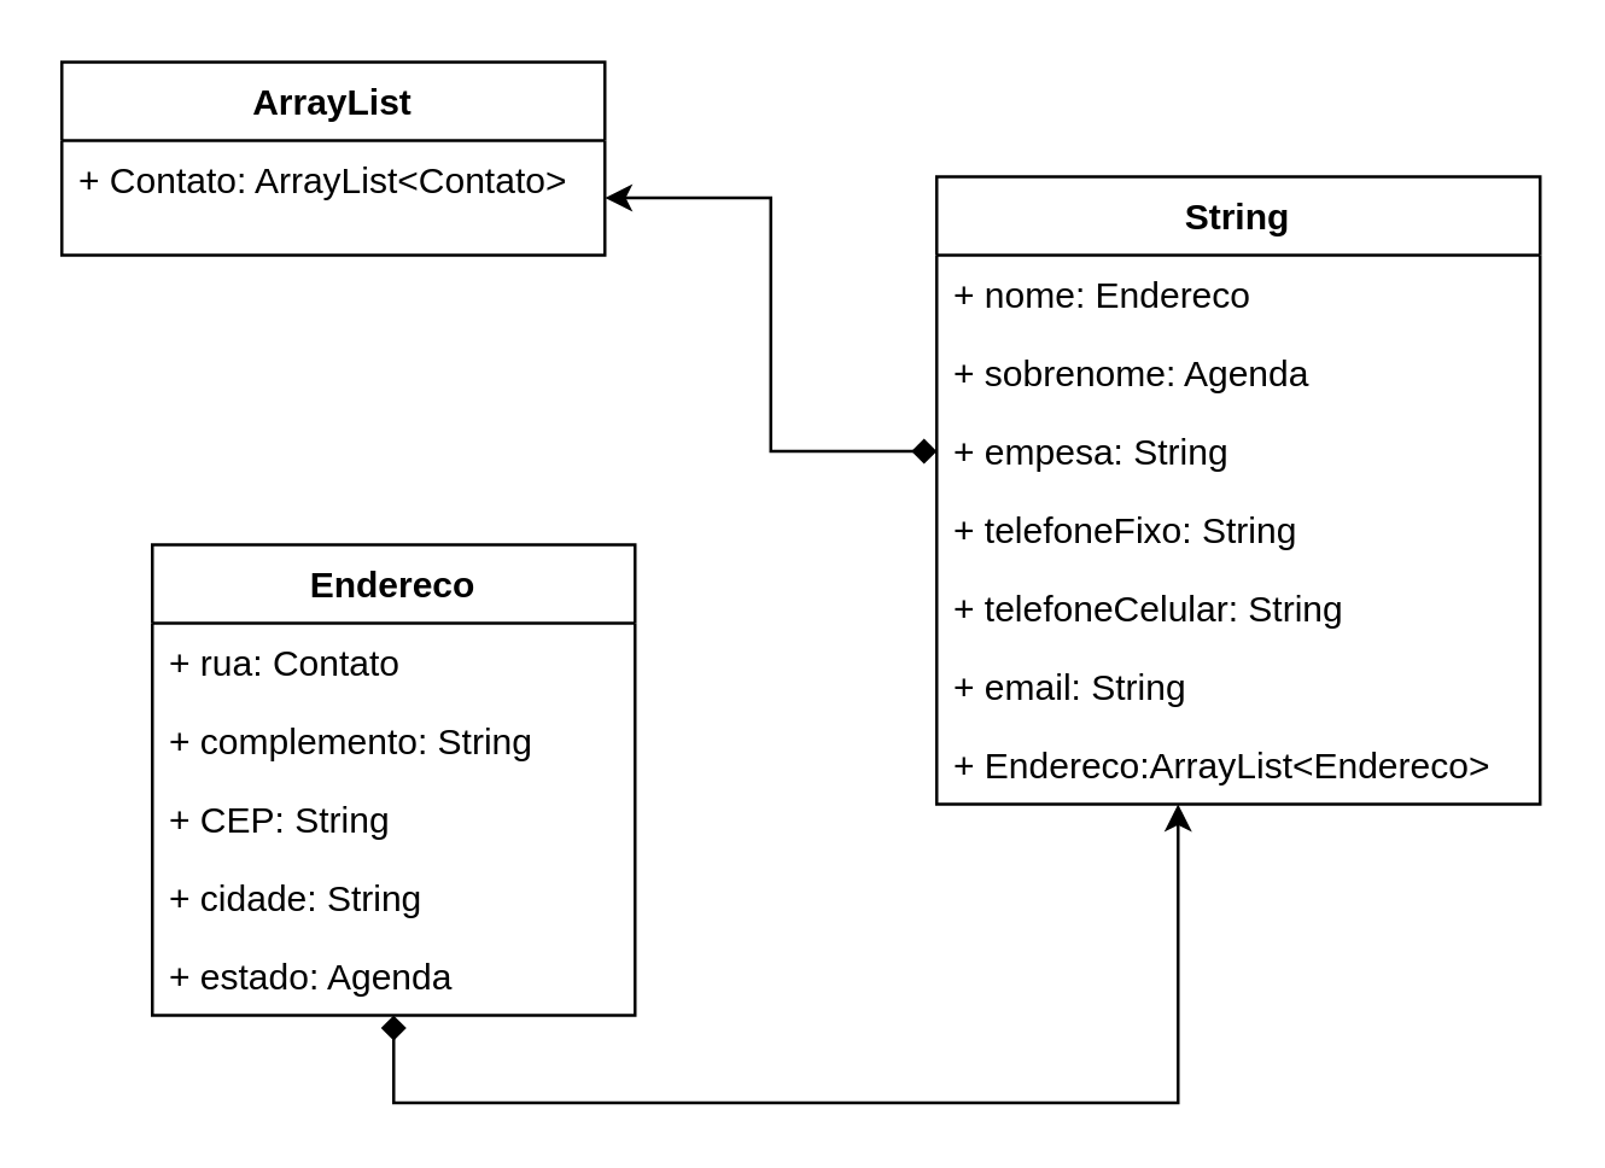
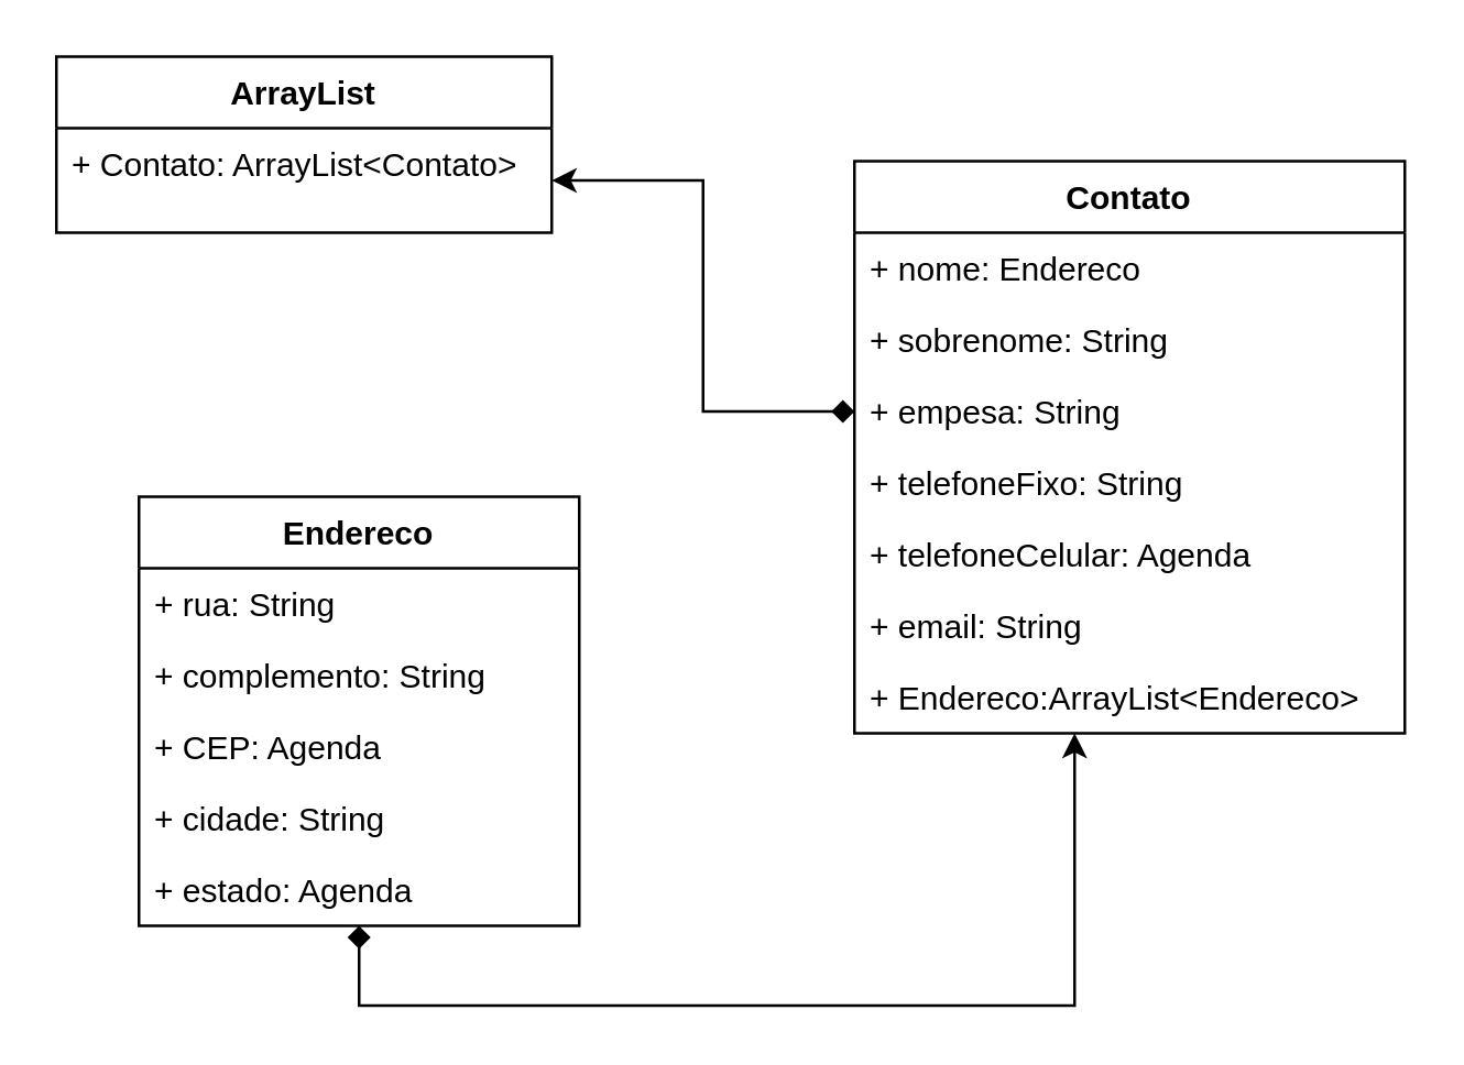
- <mxCell id="11" value="String" style="swimlane;fontStyle=1;align=center;verticalAlign=top;childLayout=stackLayout;horizontal=1;startSize=26;horizontalStack=0;resizeParent=1;resizeParentMax=0;resizeLast=0;collapsible=1;marginBottom=0;" parent="1" vertex="1"><mxGeometry x="310" y="58" width="200" height="208" as="geometry" /></mxCell>
+ <mxCell id="11" value="Contato" style="swimlane;fontStyle=1;align=center;verticalAlign=top;childLayout=stackLayout;horizontal=1;startSize=26;horizontalStack=0;resizeParent=1;resizeParentMax=0;resizeLast=0;collapsible=1;marginBottom=0;" parent="1" vertex="1"><mxGeometry x="310" y="58" width="200" height="208" as="geometry" /></mxCell>
- <mxCell id="13" value="+ sobrenome: Agenda" style="text;strokeColor=none;fillColor=none;align=left;verticalAlign=top;spacingLeft=4;spacingRight=4;overflow=hidden;rotatable=0;points=[[0,0.5],[1,0.5]];portConstraint=eastwest;" parent="11" vertex="1"><mxGeometry y="52" width="200" height="26" as="geometry" /></mxCell>
+ <mxCell id="13" value="+ sobrenome: String" style="text;strokeColor=none;fillColor=none;align=left;verticalAlign=top;spacingLeft=4;spacingRight=4;overflow=hidden;rotatable=0;points=[[0,0.5],[1,0.5]];portConstraint=eastwest;" parent="11" vertex="1"><mxGeometry y="52" width="200" height="26" as="geometry" /></mxCell>
- <mxCell id="16" value="+ telefoneCelular: String" style="text;strokeColor=none;fillColor=none;align=left;verticalAlign=top;spacingLeft=4;spacingRight=4;overflow=hidden;rotatable=0;points=[[0,0.5],[1,0.5]];portConstraint=eastwest;" vertex="1" parent="11"><mxGeometry y="130" width="200" height="26" as="geometry" /></mxCell>
+ <mxCell id="16" value="+ telefoneCelular: Agenda" style="text;strokeColor=none;fillColor=none;align=left;verticalAlign=top;spacingLeft=4;spacingRight=4;overflow=hidden;rotatable=0;points=[[0,0.5],[1,0.5]];portConstraint=eastwest;" vertex="1" parent="11"><mxGeometry y="130" width="200" height="26" as="geometry" /></mxCell>
- <mxCell id="4" value="+ rua: Contato" style="text;strokeColor=none;fillColor=none;align=left;verticalAlign=top;spacingLeft=4;spacingRight=4;overflow=hidden;rotatable=0;points=[[0,0.5],[1,0.5]];portConstraint=eastwest;" parent="3" vertex="1"><mxGeometry y="26" width="160" height="26" as="geometry" /></mxCell>
+ <mxCell id="4" value="+ rua: String" style="text;strokeColor=none;fillColor=none;align=left;verticalAlign=top;spacingLeft=4;spacingRight=4;overflow=hidden;rotatable=0;points=[[0,0.5],[1,0.5]];portConstraint=eastwest;" parent="3" vertex="1"><mxGeometry y="26" width="160" height="26" as="geometry" /></mxCell>
- <mxCell id="6" value="+ CEP: String" style="text;strokeColor=none;fillColor=none;align=left;verticalAlign=top;spacingLeft=4;spacingRight=4;overflow=hidden;rotatable=0;points=[[0,0.5],[1,0.5]];portConstraint=eastwest;" parent="3" vertex="1"><mxGeometry y="78" width="160" height="26" as="geometry" /></mxCell>
+ <mxCell id="6" value="+ CEP: Agenda" style="text;strokeColor=none;fillColor=none;align=left;verticalAlign=top;spacingLeft=4;spacingRight=4;overflow=hidden;rotatable=0;points=[[0,0.5],[1,0.5]];portConstraint=eastwest;" parent="3" vertex="1"><mxGeometry y="78" width="160" height="26" as="geometry" /></mxCell>
